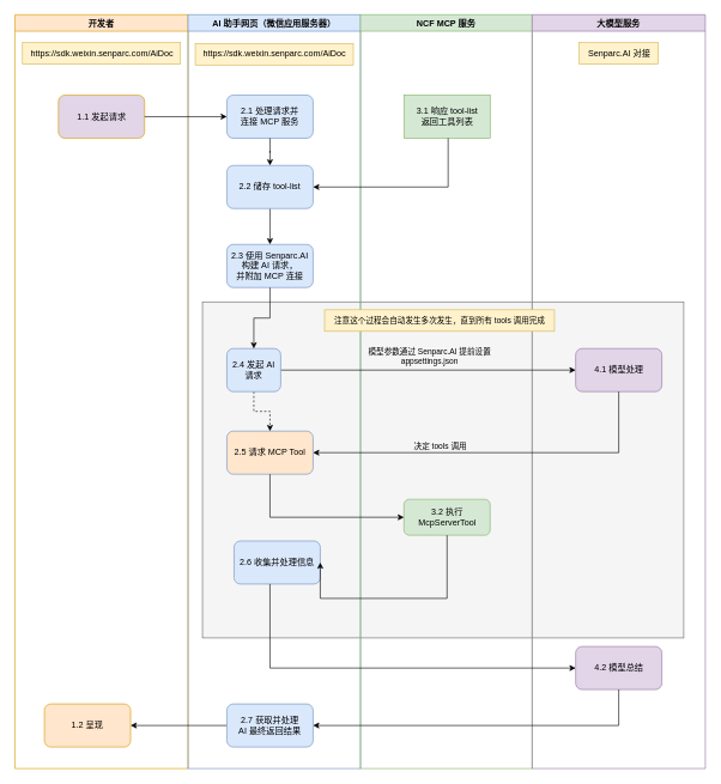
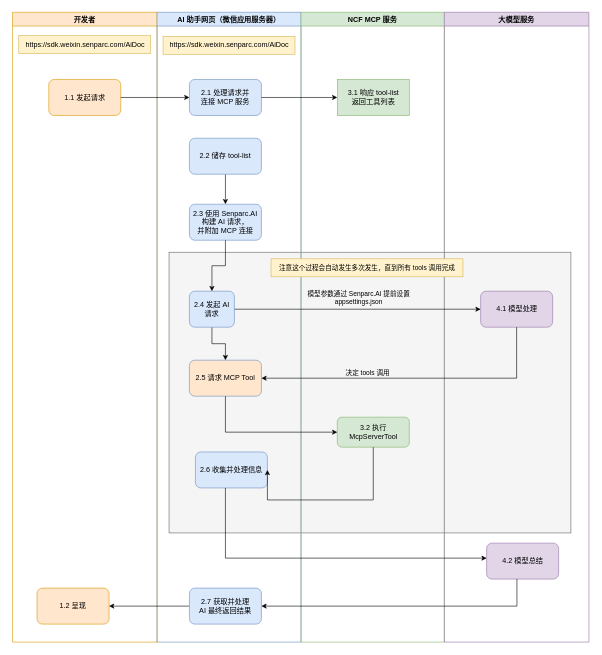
- <mxCell id="24" value="Senparc.AI 对接" style="text;html=1;align=center;verticalAlign=middle;resizable=0;points=[];autosize=1;strokeColor=#d6b656;fillColor=#fff2cc;" vertex="1" parent="21"><mxGeometry x="65.5" y="39" width="110" height="30" as="geometry" /></mxCell>
- <mxCell id="4" value="1.1 发起请求" style="rounded=1;whiteSpace=wrap;html=1;fillColor=#e1d5e7;strokeColor=#d79b00;" vertex="1" parent="3"><mxGeometry x="60.5" y="112" width="120" height="60" as="geometry" /></mxCell>
+ <mxCell id="4" value="1.1 发起请求" style="rounded=1;whiteSpace=wrap;html=1;fillColor=#ffe6cc;strokeColor=#d79b00;" vertex="1" parent="3"><mxGeometry x="60.5" y="112" width="120" height="60" as="geometry" /></mxCell>
- <mxCell id="19" value="" style="edgeStyle=orthogonalEdgeStyle;rounded=0;orthogonalLoop=1;jettySize=auto;html=1;" edge="1" parent="1" source="8" target="10"><mxGeometry relative="1" as="geometry" /></mxCell>
+ <mxCell id="19" value="" style="edgeStyle=orthogonalEdgeStyle;rounded=0;orthogonalLoop=1;jettySize=auto;html=1;" edge="1" parent="1" source="8" target="16"><mxGeometry relative="1" as="geometry" /></mxCell>
- <mxCell id="20" value="" style="edgeStyle=orthogonalEdgeStyle;rounded=0;orthogonalLoop=1;jettySize=auto;html=1;" edge="1" parent="1" source="16" target="10"><mxGeometry relative="1" as="geometry"><Array as="points"><mxPoint x="623" y="260" /></Array></mxGeometry></mxCell>
- <mxCell id="34" style="edgeStyle=orthogonalEdgeStyle;rounded=0;orthogonalLoop=1;jettySize=auto;html=1;dashed=1;" edge="1" parent="1" source="35" target="13"><mxGeometry relative="1" as="geometry" /></mxCell>
+ <mxCell id="34" style="edgeStyle=orthogonalEdgeStyle;rounded=0;orthogonalLoop=1;jettySize=auto;html=1;" edge="1" parent="1" source="35" target="13"><mxGeometry relative="1" as="geometry" /></mxCell>
- <mxCell id="23" value="4.2 模型总结" style="rounded=1;whiteSpace=wrap;html=1;fillColor=#e1d5e7;strokeColor=#9673a6;" vertex="1" parent="21"><mxGeometry x="60.5" y="880" width="120" height="60" as="geometry" /></mxCell>
+ <mxCell id="23" value="4.2 模型总结" style="rounded=1;whiteSpace=wrap;html=1;fillColor=#e1d5e7;strokeColor=#9673a6;" vertex="1" parent="21"><mxGeometry x="70.5" y="885" width="120" height="60" as="geometry" /></mxCell>
